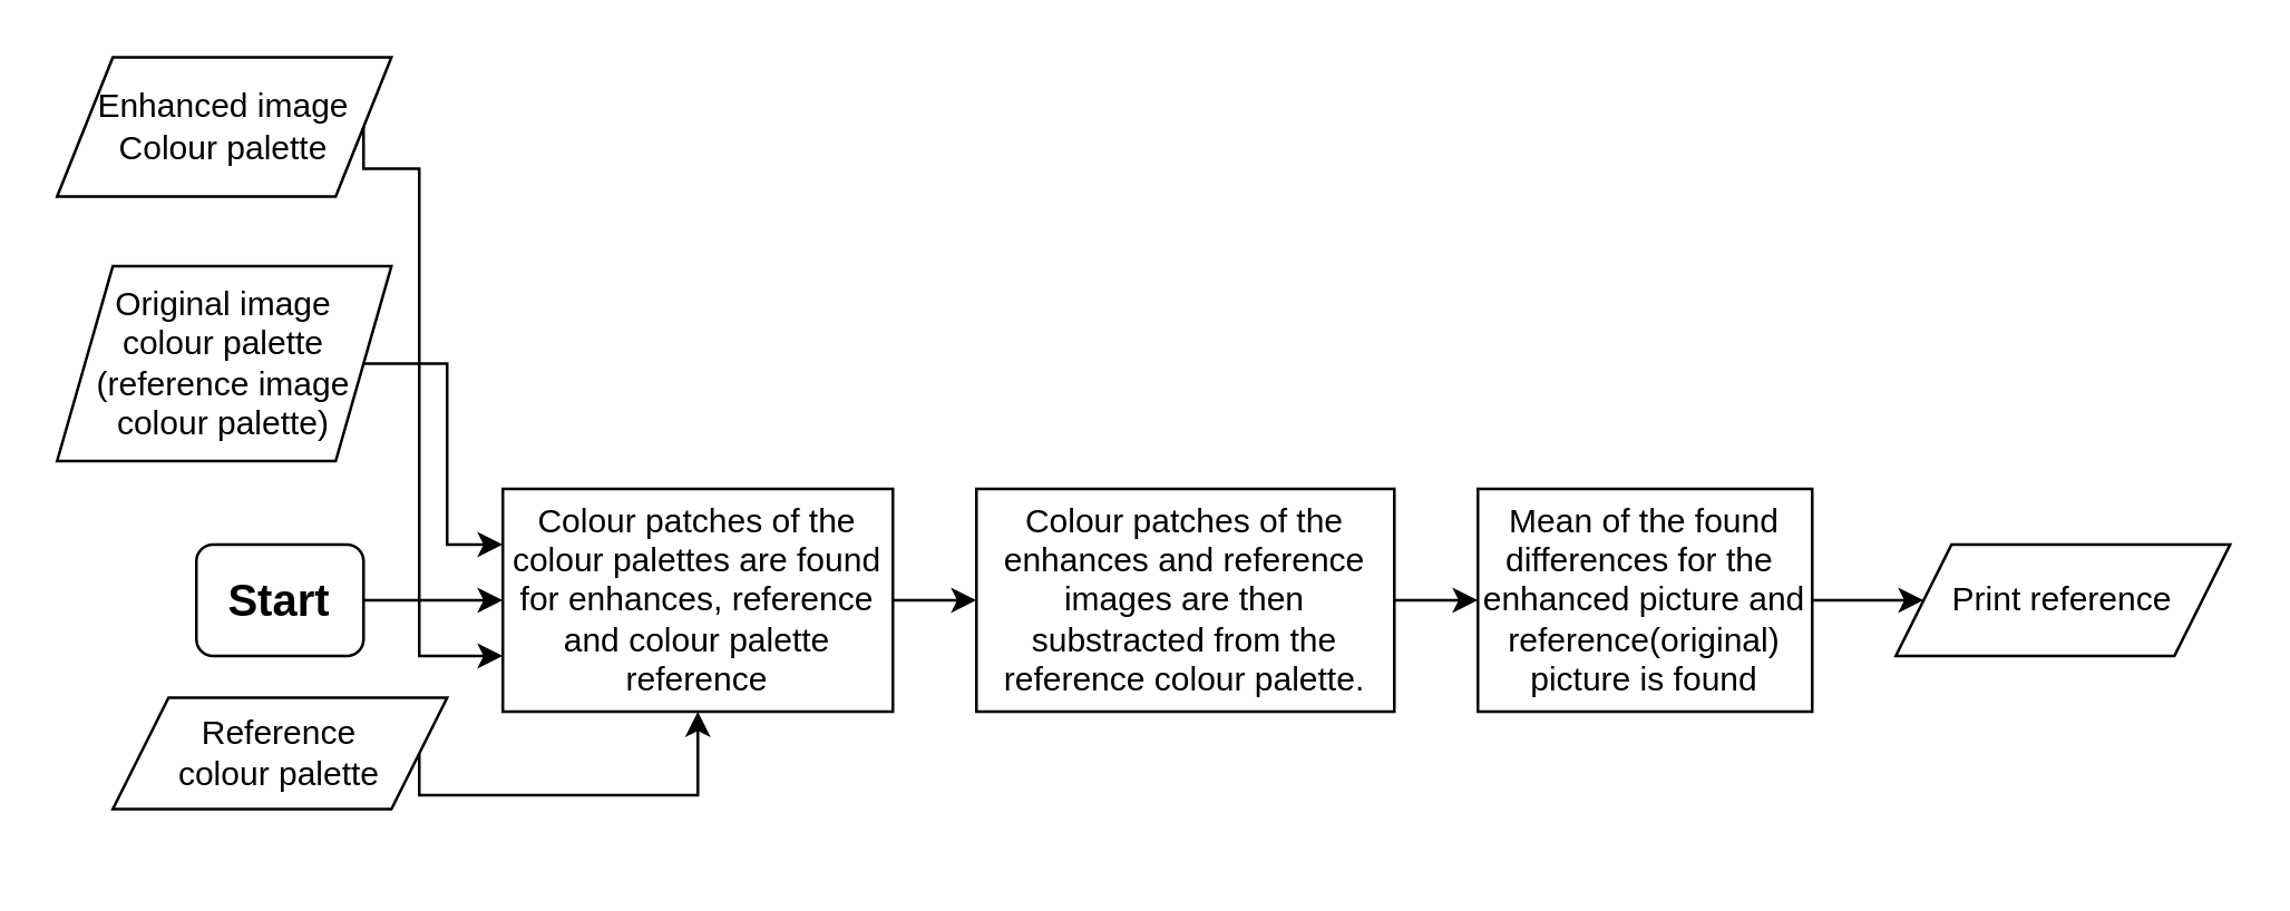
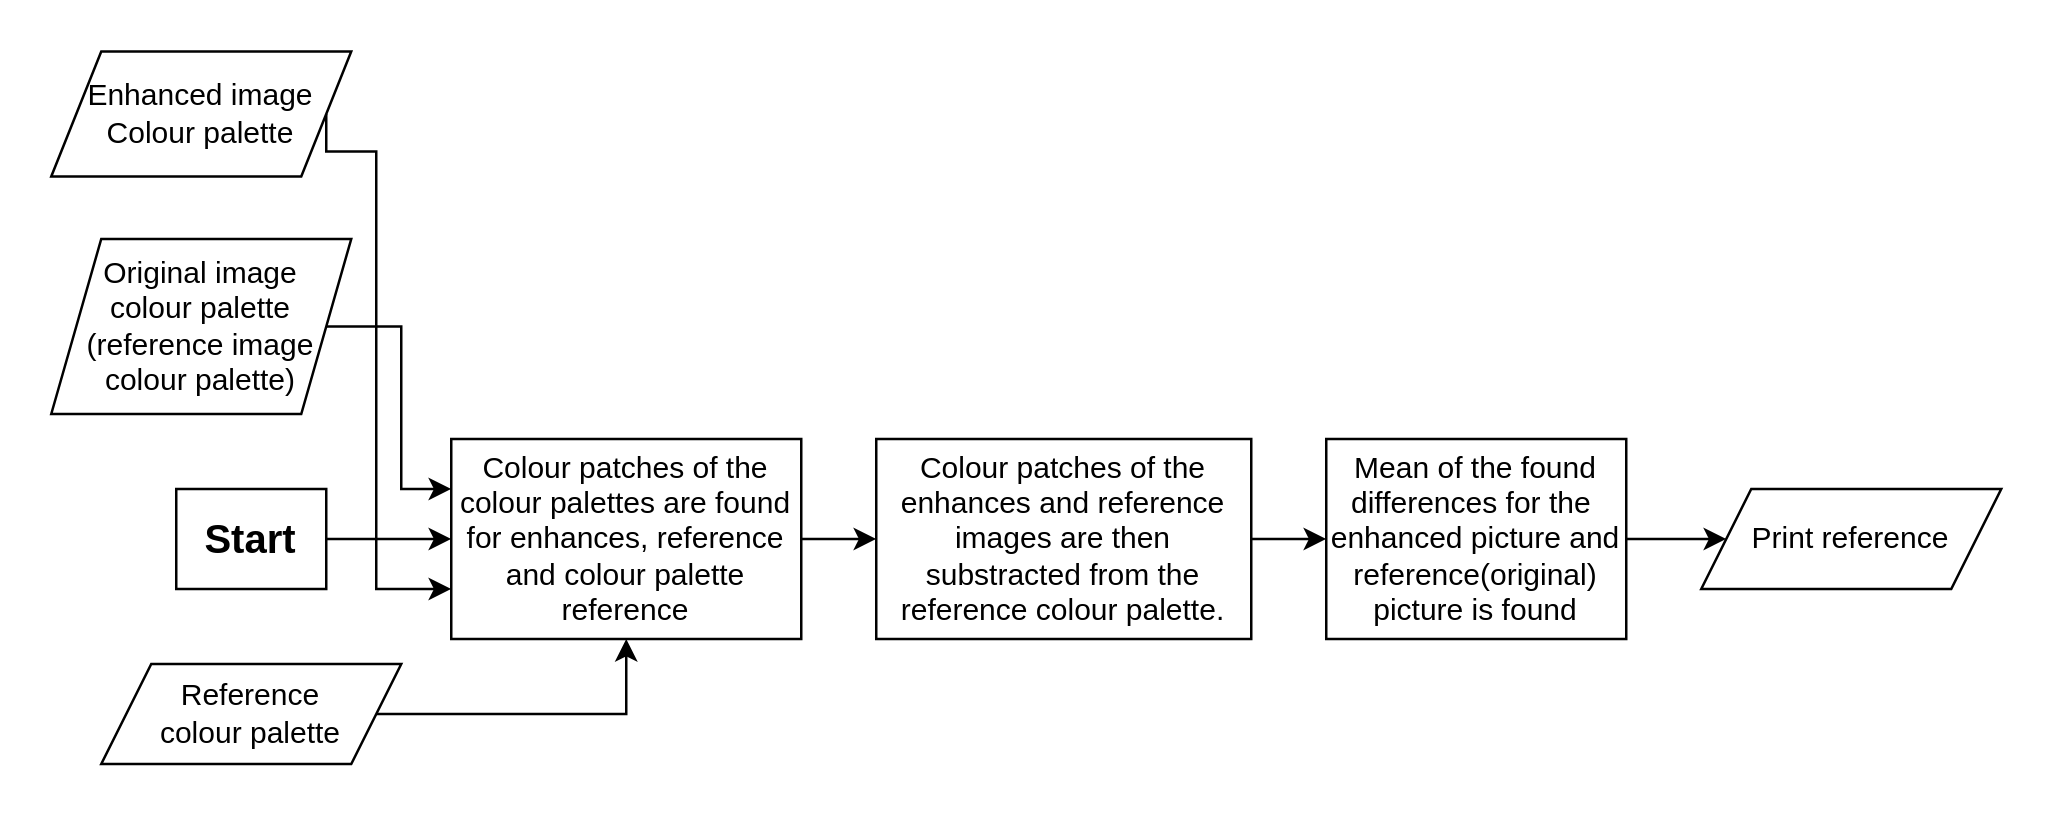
- <mxCell id="7" value="&lt;b&gt;&lt;font style=&quot;font-size: 16px;&quot;&gt;Start&lt;/font&gt;&lt;/b&gt;" style="rounded=1;whiteSpace=wrap;html=1;" vertex="1" parent="1"><mxGeometry x="70" y="195" width="60" height="40" as="geometry" /></mxCell>
+ <mxCell id="7" value="&lt;b&gt;&lt;font style=&quot;font-size: 16px;&quot;&gt;Start&lt;/font&gt;&lt;/b&gt;" style="whiteSpace=wrap;html=1;rounded=0;" vertex="1" parent="1"><mxGeometry x="70" y="195" width="60" height="40" as="geometry" /></mxCell>
- <mxCell id="16" value="Reference &lt;br&gt;colour palette" style="shape=parallelogram;perimeter=parallelogramPerimeter;whiteSpace=wrap;html=1;fixedSize=1;" vertex="1" parent="1"><mxGeometry x="40" y="250" width="120" height="40" as="geometry" /></mxCell>
+ <mxCell id="16" value="Reference &lt;br&gt;colour palette" style="shape=parallelogram;perimeter=parallelogramPerimeter;whiteSpace=wrap;html=1;fixedSize=1;" vertex="1" parent="1"><mxGeometry y="265" width="120" height="40" as="geometry" x="40" /></mxCell>
